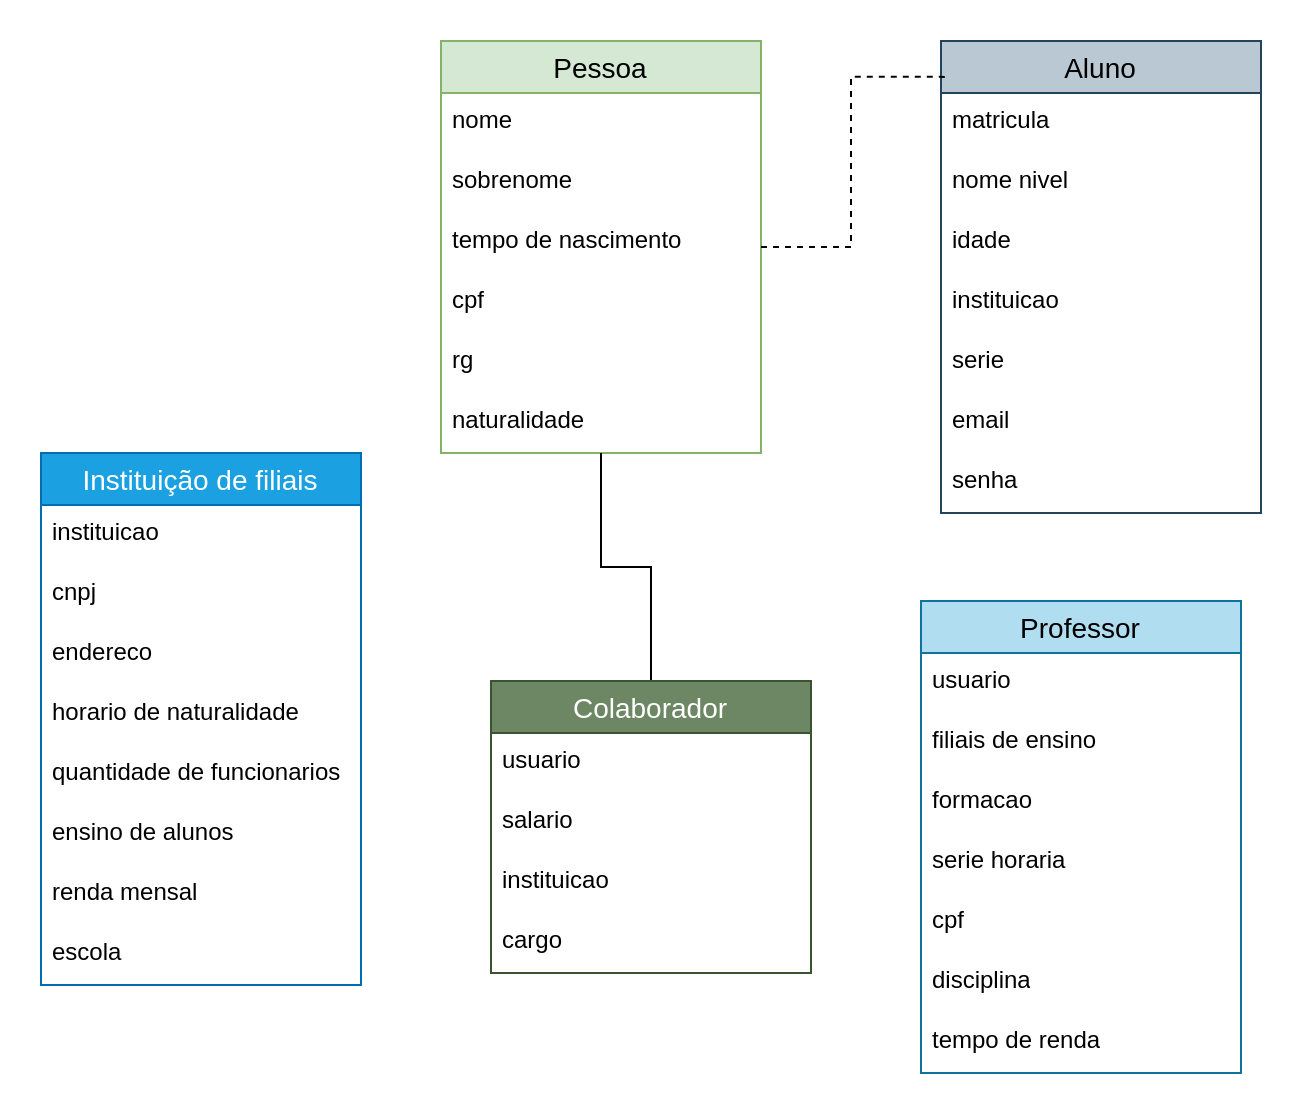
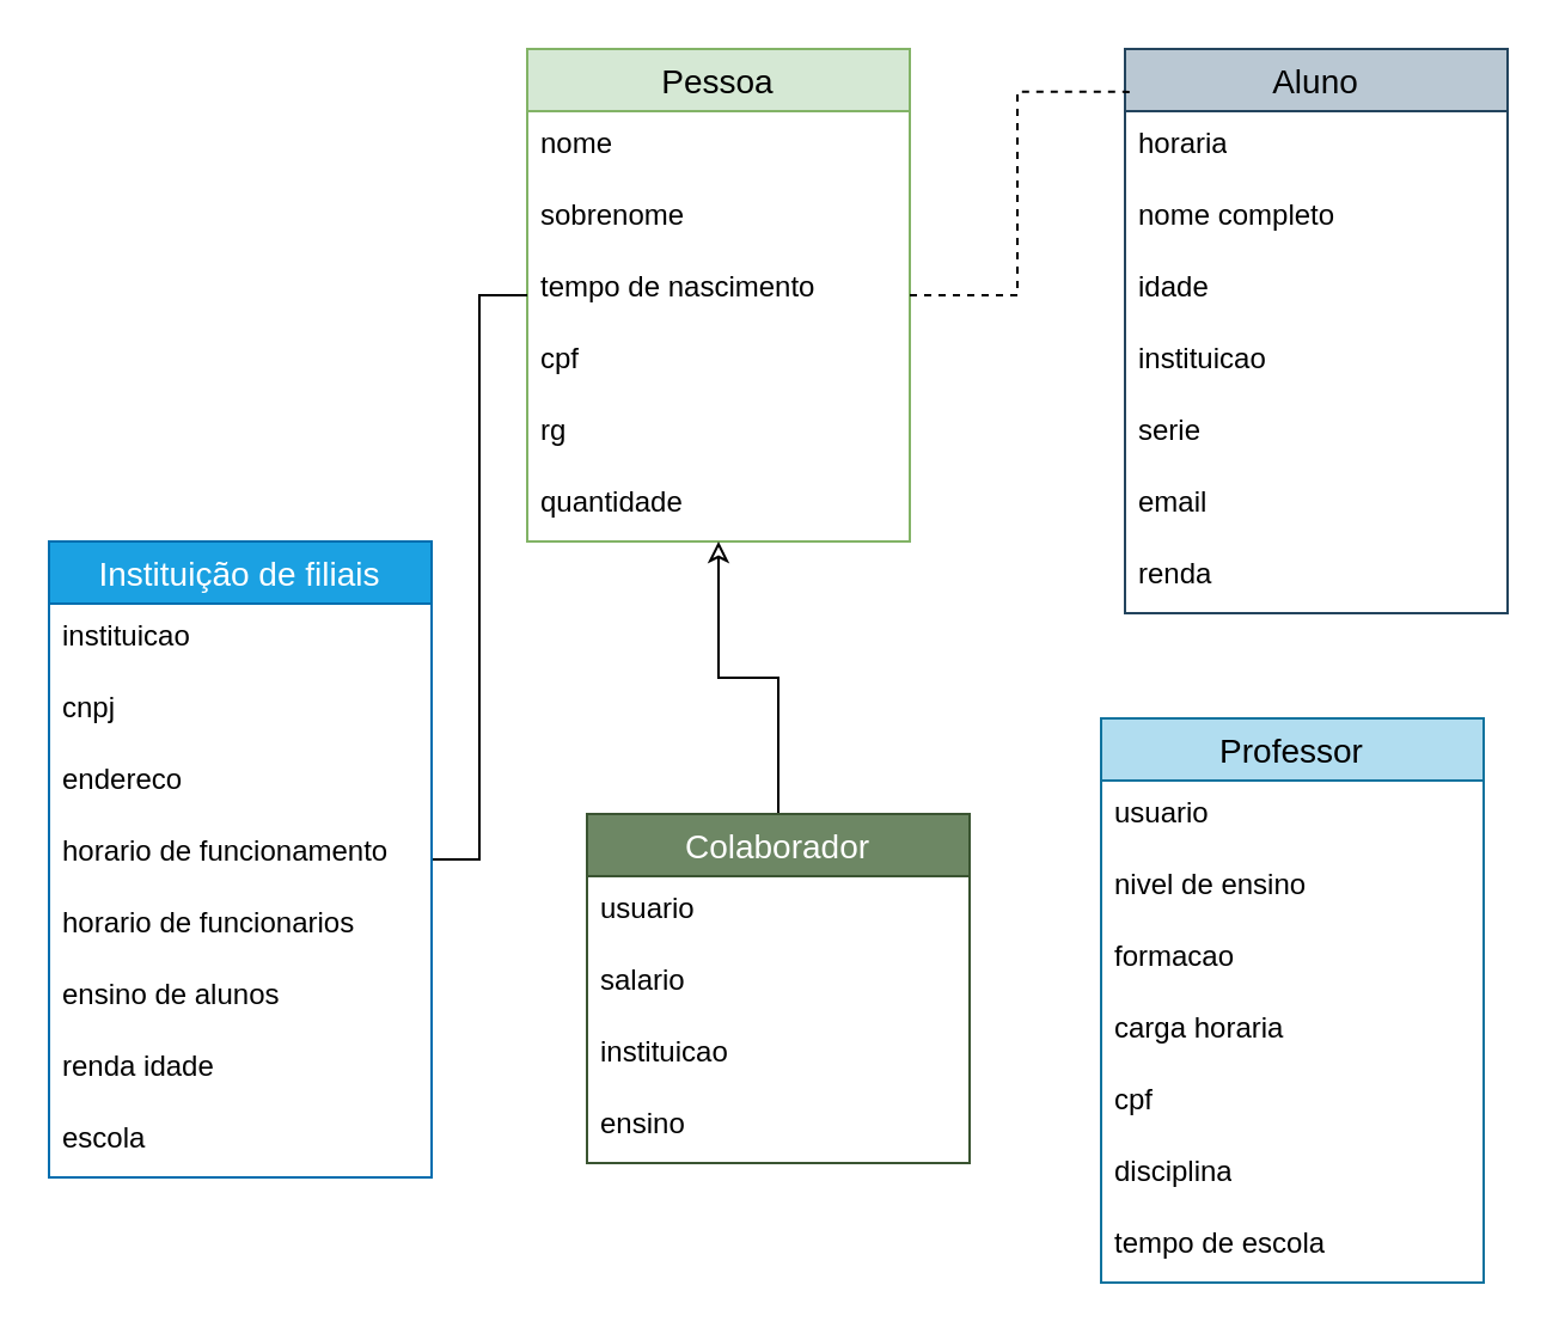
- <mxCell id="10" value="matricula" style="text;strokeColor=none;fillColor=none;spacingLeft=4;spacingRight=4;overflow=hidden;rotatable=0;points=[[0,0.5],[1,0.5]];portConstraint=eastwest;fontSize=12;whiteSpace=wrap;html=1;" parent="9" vertex="1"><mxGeometry y="26" width="160" height="30" as="geometry" /></mxCell>
+ <mxCell id="10" value="horaria" style="text;strokeColor=none;fillColor=none;spacingLeft=4;spacingRight=4;overflow=hidden;rotatable=0;points=[[0,0.5],[1,0.5]];portConstraint=eastwest;fontSize=12;whiteSpace=wrap;html=1;" parent="9" vertex="1"><mxGeometry y="26" width="160" height="30" as="geometry" /></mxCell>
- <mxCell id="11" value="nome nivel" style="text;strokeColor=none;fillColor=none;spacingLeft=4;spacingRight=4;overflow=hidden;rotatable=0;points=[[0,0.5],[1,0.5]];portConstraint=eastwest;fontSize=12;whiteSpace=wrap;html=1;" parent="9" vertex="1"><mxGeometry y="56" width="160" height="30" as="geometry" /></mxCell>
+ <mxCell id="11" value="nome completo" style="text;strokeColor=none;fillColor=none;spacingLeft=4;spacingRight=4;overflow=hidden;rotatable=0;points=[[0,0.5],[1,0.5]];portConstraint=eastwest;fontSize=12;whiteSpace=wrap;html=1;" parent="9" vertex="1"><mxGeometry y="56" width="160" height="30" as="geometry" /></mxCell>
- <mxCell id="8" value="naturalidade" style="text;strokeColor=none;fillColor=none;spacingLeft=4;spacingRight=4;overflow=hidden;rotatable=0;points=[[0,0.5],[1,0.5]];portConstraint=eastwest;fontSize=12;whiteSpace=wrap;html=1;" parent="2" vertex="1"><mxGeometry y="176" width="160" height="30" as="geometry" /></mxCell>
+ <mxCell id="8" value="quantidade" style="text;strokeColor=none;fillColor=none;spacingLeft=4;spacingRight=4;overflow=hidden;rotatable=0;points=[[0,0.5],[1,0.5]];portConstraint=eastwest;fontSize=12;whiteSpace=wrap;html=1;" parent="2" vertex="1"><mxGeometry y="176" width="160" height="30" as="geometry" /></mxCell>
- <mxCell id="25" style="edgeStyle=orthogonalEdgeStyle;rounded=0;orthogonalLoop=1;jettySize=auto;html=1;endArrow=none;endFill=0;" parent="1" source="26" target="2" edge="1"><mxGeometry relative="1" as="geometry" /></mxCell>
+ <mxCell id="25" style="edgeStyle=orthogonalEdgeStyle;rounded=0;orthogonalLoop=1;jettySize=auto;html=1;endArrow=classic;endFill=0;" parent="1" source="26" target="2" edge="1"><mxGeometry relative="1" as="geometry" /></mxCell>
- <mxCell id="16" value="senha" style="text;strokeColor=none;fillColor=none;spacingLeft=4;spacingRight=4;overflow=hidden;rotatable=0;points=[[0,0.5],[1,0.5]];portConstraint=eastwest;fontSize=12;whiteSpace=wrap;html=1;" parent="9" vertex="1"><mxGeometry y="206" width="160" height="30" as="geometry" /></mxCell>
+ <mxCell id="16" value="renda" style="text;strokeColor=none;fillColor=none;spacingLeft=4;spacingRight=4;overflow=hidden;rotatable=0;points=[[0,0.5],[1,0.5]];portConstraint=eastwest;fontSize=12;whiteSpace=wrap;html=1;" parent="9" vertex="1"><mxGeometry y="206" width="160" height="30" as="geometry" /></mxCell>
+ <mxCell id="31" style="edgeStyle=orthogonalEdgeStyle;rounded=0;orthogonalLoop=1;jettySize=auto;html=1;endArrow=none;endFill=0;" parent="1" source="32" target="2" edge="1"><mxGeometry relative="1" as="geometry" /></mxCell>
- <mxCell id="36" value="horario de naturalidade" style="text;strokeColor=none;fillColor=none;spacingLeft=4;spacingRight=4;overflow=hidden;rotatable=0;points=[[0,0.5],[1,0.5]];portConstraint=eastwest;fontSize=12;whiteSpace=wrap;html=1;" parent="32" vertex="1"><mxGeometry y="116" width="160" height="30" as="geometry" /></mxCell>
+ <mxCell id="36" value="horario de funcionamento" style="text;strokeColor=none;fillColor=none;spacingLeft=4;spacingRight=4;overflow=hidden;rotatable=0;points=[[0,0.5],[1,0.5]];portConstraint=eastwest;fontSize=12;whiteSpace=wrap;html=1;" parent="32" vertex="1"><mxGeometry y="116" width="160" height="30" as="geometry" /></mxCell>
- <mxCell id="19" value="filiais de ensino" style="text;strokeColor=none;fillColor=none;spacingLeft=4;spacingRight=4;overflow=hidden;rotatable=0;points=[[0,0.5],[1,0.5]];portConstraint=eastwest;fontSize=12;whiteSpace=wrap;html=1;" parent="17" vertex="1"><mxGeometry y="56" width="160" height="30" as="geometry" /></mxCell>
+ <mxCell id="19" value="nivel de ensino" style="text;strokeColor=none;fillColor=none;spacingLeft=4;spacingRight=4;overflow=hidden;rotatable=0;points=[[0,0.5],[1,0.5]];portConstraint=eastwest;fontSize=12;whiteSpace=wrap;html=1;" parent="17" vertex="1"><mxGeometry y="56" width="160" height="30" as="geometry" /></mxCell>
- <mxCell id="37" value="quantidade de funcionarios" style="text;strokeColor=none;fillColor=none;spacingLeft=4;spacingRight=4;overflow=hidden;rotatable=0;points=[[0,0.5],[1,0.5]];portConstraint=eastwest;fontSize=12;whiteSpace=wrap;html=1;" parent="32" vertex="1"><mxGeometry y="146" width="160" height="30" as="geometry" /></mxCell>
+ <mxCell id="37" value="horario de funcionarios" style="text;strokeColor=none;fillColor=none;spacingLeft=4;spacingRight=4;overflow=hidden;rotatable=0;points=[[0,0.5],[1,0.5]];portConstraint=eastwest;fontSize=12;whiteSpace=wrap;html=1;" parent="32" vertex="1"><mxGeometry y="146" width="160" height="30" as="geometry" /></mxCell>
- <mxCell id="21" value="serie horaria" style="text;strokeColor=none;fillColor=none;spacingLeft=4;spacingRight=4;overflow=hidden;rotatable=0;points=[[0,0.5],[1,0.5]];portConstraint=eastwest;fontSize=12;whiteSpace=wrap;html=1;" parent="17" vertex="1"><mxGeometry y="116" width="160" height="30" as="geometry" /></mxCell>
+ <mxCell id="21" value="carga horaria" style="text;strokeColor=none;fillColor=none;spacingLeft=4;spacingRight=4;overflow=hidden;rotatable=0;points=[[0,0.5],[1,0.5]];portConstraint=eastwest;fontSize=12;whiteSpace=wrap;html=1;" parent="17" vertex="1"><mxGeometry y="116" width="160" height="30" as="geometry" /></mxCell>
- <mxCell id="39" value="renda mensal" style="text;strokeColor=none;fillColor=none;spacingLeft=4;spacingRight=4;overflow=hidden;rotatable=0;points=[[0,0.5],[1,0.5]];portConstraint=eastwest;fontSize=12;whiteSpace=wrap;html=1;" parent="32" vertex="1"><mxGeometry y="206" width="160" height="30" as="geometry" /></mxCell>
+ <mxCell id="39" value="renda idade" style="text;strokeColor=none;fillColor=none;spacingLeft=4;spacingRight=4;overflow=hidden;rotatable=0;points=[[0,0.5],[1,0.5]];portConstraint=eastwest;fontSize=12;whiteSpace=wrap;html=1;" parent="32" vertex="1"><mxGeometry y="206" width="160" height="30" as="geometry" /></mxCell>
- <mxCell id="30" value="cargo" style="text;strokeColor=none;fillColor=none;spacingLeft=4;spacingRight=4;overflow=hidden;rotatable=0;points=[[0,0.5],[1,0.5]];portConstraint=eastwest;fontSize=12;whiteSpace=wrap;html=1;" parent="26" vertex="1"><mxGeometry y="116" width="160" height="30" as="geometry" /></mxCell>
+ <mxCell id="30" value="ensino" style="text;strokeColor=none;fillColor=none;spacingLeft=4;spacingRight=4;overflow=hidden;rotatable=0;points=[[0,0.5],[1,0.5]];portConstraint=eastwest;fontSize=12;whiteSpace=wrap;html=1;" parent="26" vertex="1"><mxGeometry y="116" width="160" height="30" as="geometry" /></mxCell>
- <mxCell id="24" value="tempo de renda" style="text;strokeColor=none;fillColor=none;spacingLeft=4;spacingRight=4;overflow=hidden;rotatable=0;points=[[0,0.5],[1,0.5]];portConstraint=eastwest;fontSize=12;whiteSpace=wrap;html=1;" parent="17" vertex="1"><mxGeometry y="206" width="160" height="30" as="geometry" /></mxCell>
+ <mxCell id="24" value="tempo de escola" style="text;strokeColor=none;fillColor=none;spacingLeft=4;spacingRight=4;overflow=hidden;rotatable=0;points=[[0,0.5],[1,0.5]];portConstraint=eastwest;fontSize=12;whiteSpace=wrap;html=1;" parent="17" vertex="1"><mxGeometry y="206" width="160" height="30" as="geometry" /></mxCell>
